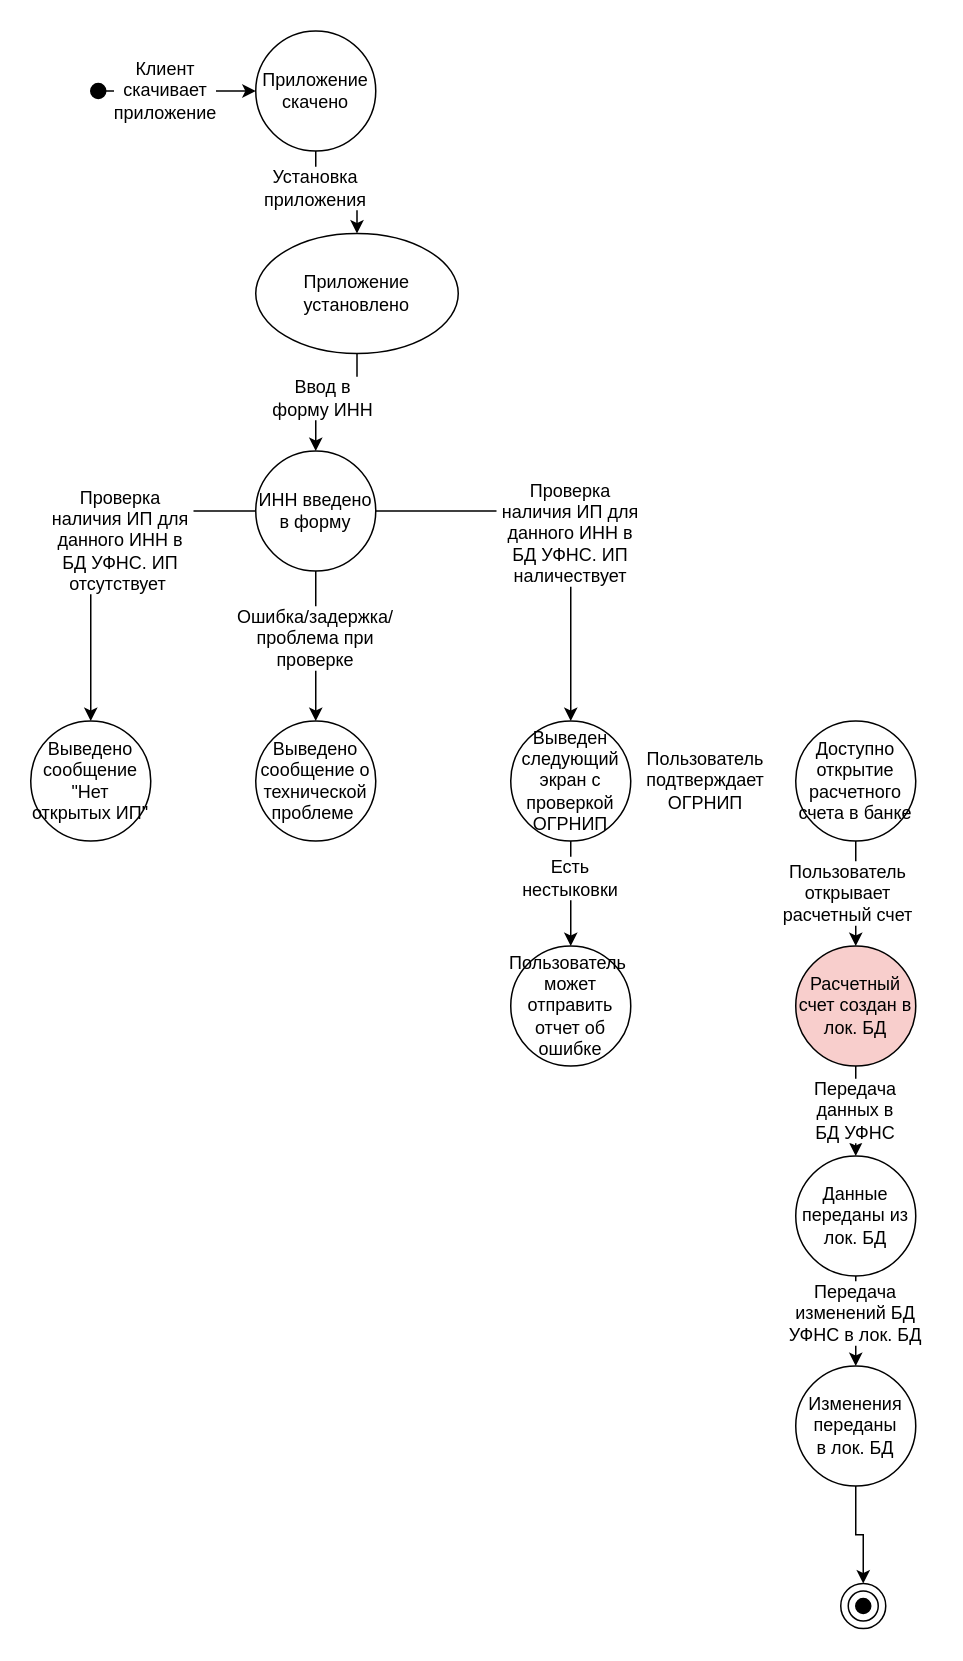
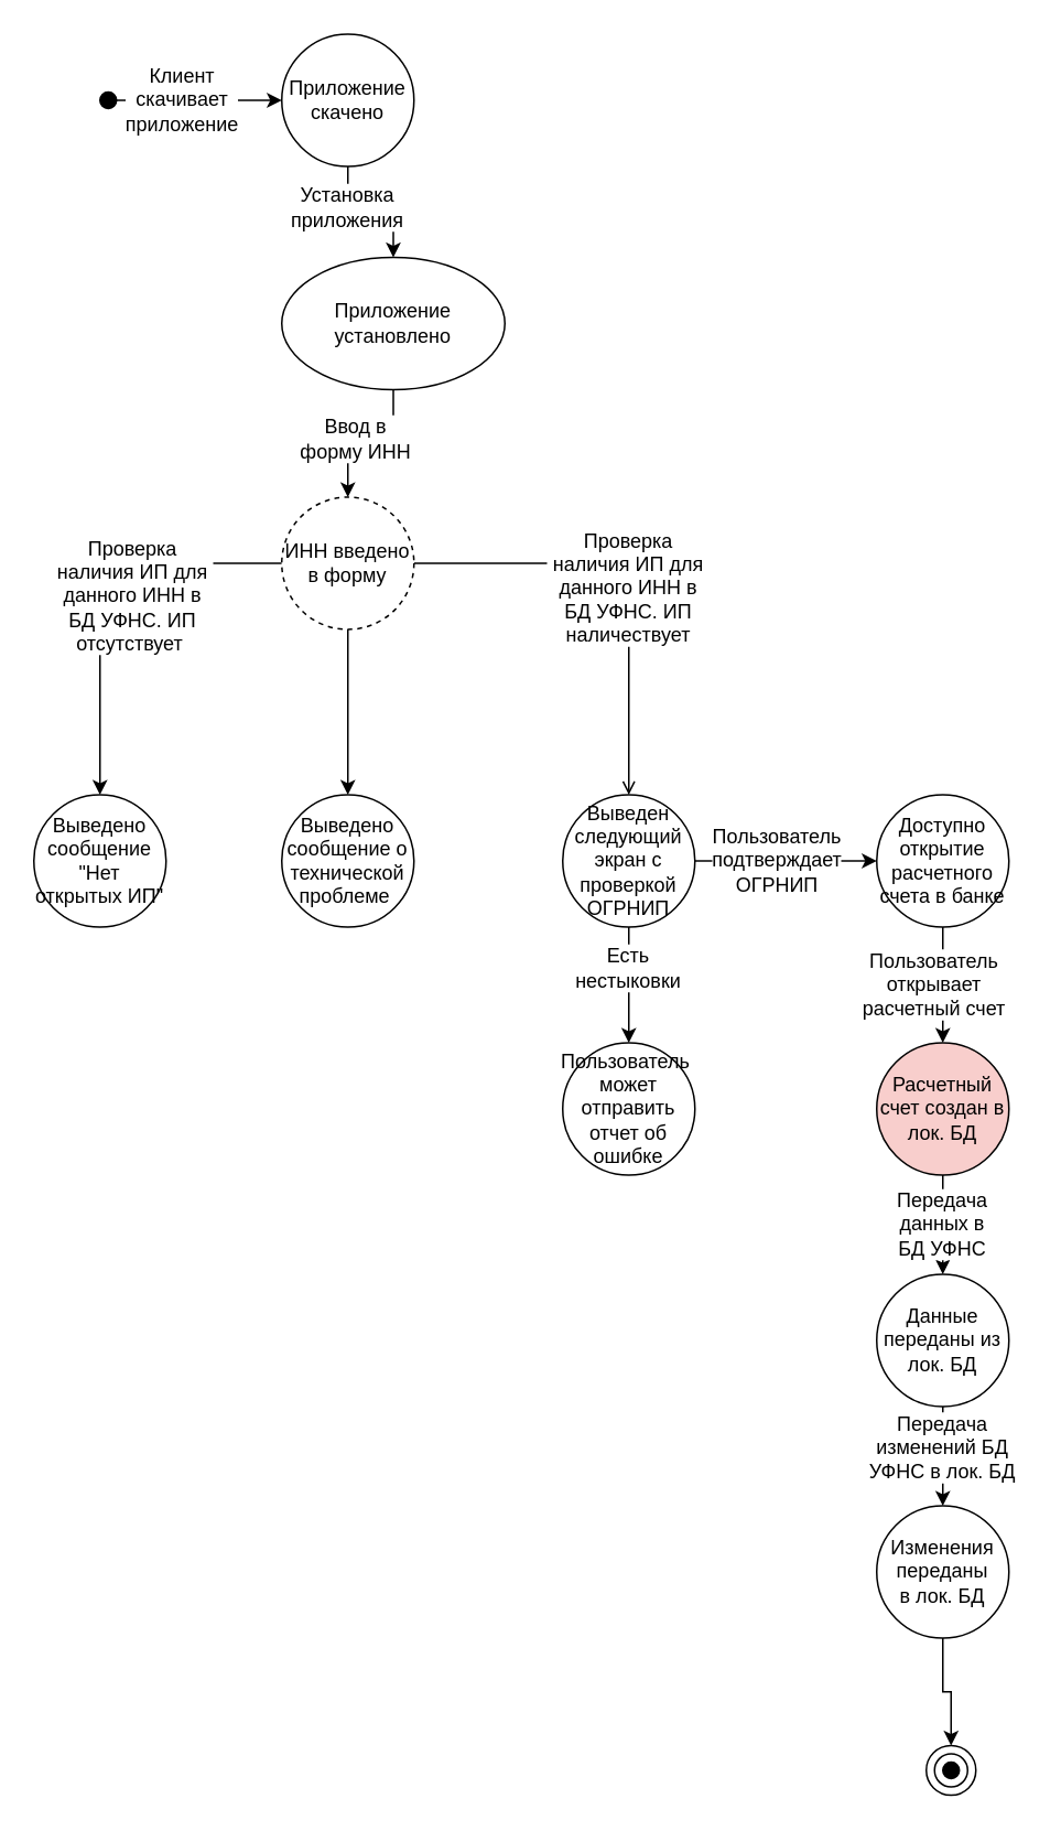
- <mxCell id="35" value="ИНН введено в форму" style="ellipse;whiteSpace=wrap;html=1;aspect=fixed;" parent="1" vertex="1"><mxGeometry x="170" y="300" width="80" height="80" as="geometry" /></mxCell>
+ <mxCell id="35" value="ИНН введено в форму" style="ellipse;whiteSpace=wrap;html=1;aspect=fixed;dashed=1;" parent="1" vertex="1"><mxGeometry x="170" y="300" width="80" height="80" as="geometry" /></mxCell>
- <mxCell id="37" value="Ошибка/задержка/проблема при проверке" style="text;html=1;strokeColor=none;fillColor=none;align=center;verticalAlign=middle;whiteSpace=wrap;rounded=0;labelBackgroundColor=default;" parent="1" vertex="1"><mxGeometry x="147" y="410" width="126" height="30" as="geometry" /></mxCell>
- <mxCell id="34" style="edgeStyle=orthogonalEdgeStyle;rounded=0;orthogonalLoop=1;jettySize=auto;html=1;entryX=0.5;entryY=0;entryDx=0;entryDy=0;" parent="1" source="35" target="13" edge="1"><mxGeometry relative="1" as="geometry" /></mxCell>
+ <mxCell id="34" style="edgeStyle=orthogonalEdgeStyle;rounded=0;orthogonalLoop=1;jettySize=auto;html=1;entryX=0.5;entryY=0;entryDx=0;entryDy=0;endArrow=open;" parent="1" source="35" target="13" edge="1"><mxGeometry relative="1" as="geometry" /></mxCell>
+ <mxCell id="12" value="" style="edgeStyle=orthogonalEdgeStyle;rounded=0;orthogonalLoop=1;jettySize=auto;html=1;" parent="1" source="13" target="17" edge="1"><mxGeometry relative="1" as="geometry" /></mxCell>
